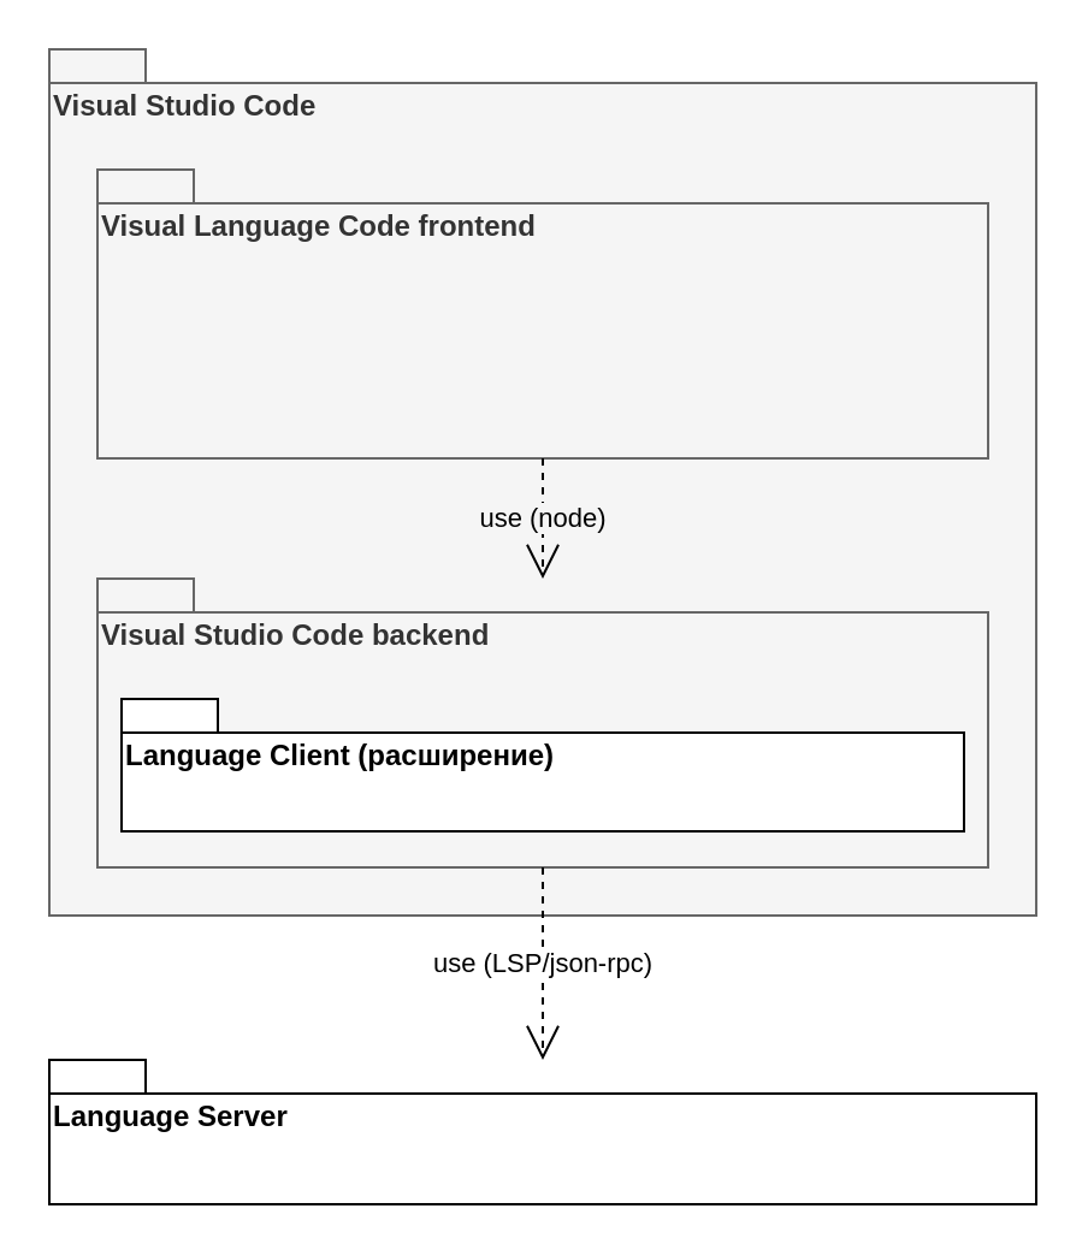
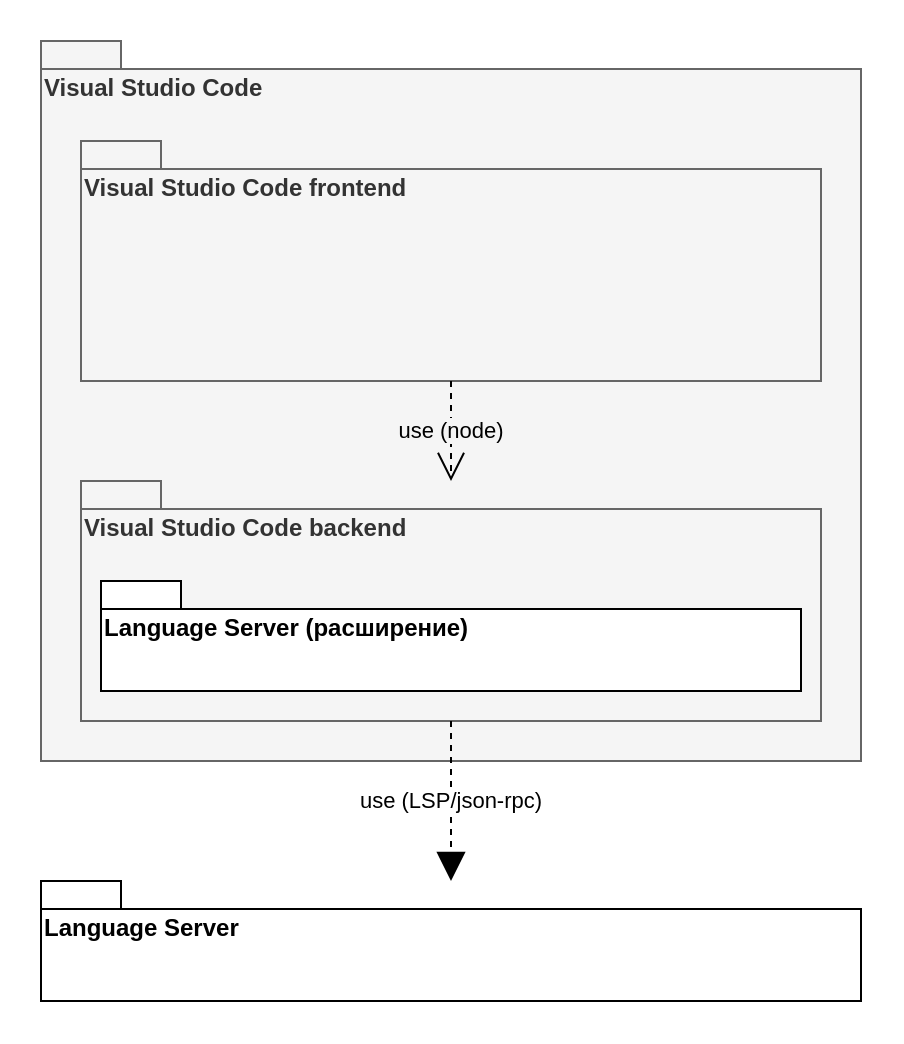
- <mxCell id="3" value="Visual Language Code frontend" style="shape=folder;fontStyle=1;spacingTop=10;tabWidth=40;tabHeight=14;tabPosition=left;html=1;verticalAlign=top;align=left;fillColor=#f5f5f5;fontColor=#333333;strokeColor=#666666;" vertex="1" parent="1"><mxGeometry x="40" y="70" width="370" height="120" as="geometry" /></mxCell>
+ <mxCell id="3" value="Visual Studio Code frontend" style="shape=folder;fontStyle=1;spacingTop=10;tabWidth=40;tabHeight=14;tabPosition=left;html=1;verticalAlign=top;align=left;fillColor=#f5f5f5;fontColor=#333333;strokeColor=#666666;" vertex="1" parent="1"><mxGeometry x="40" y="70" width="370" height="120" as="geometry" /></mxCell>
- <mxCell id="5" value="Language Client (расширение)" style="shape=folder;fontStyle=1;spacingTop=10;tabWidth=40;tabHeight=14;tabPosition=left;html=1;verticalAlign=top;align=left;" vertex="1" parent="1"><mxGeometry x="50" y="290" width="350" height="55" as="geometry" /></mxCell>
+ <mxCell id="5" value="Language Server (расширение)" style="shape=folder;fontStyle=1;spacingTop=10;tabWidth=40;tabHeight=14;tabPosition=left;html=1;verticalAlign=top;align=left;" vertex="1" parent="1"><mxGeometry x="50" y="290" width="350" height="55" as="geometry" /></mxCell>
- <mxCell id="7" value="use (LSP/json-rpc)" style="endArrow=open;endSize=12;dashed=1;html=1;" edge="1" parent="1" source="4" target="6"><mxGeometry width="160" relative="1" as="geometry"><mxPoint x="100" y="400" as="sourcePoint" /><mxPoint x="260" y="400" as="targetPoint" /></mxGeometry></mxCell>
+ <mxCell id="7" value="use (LSP/json-rpc)" style="endArrow=block;endSize=12;dashed=1;html=1;" edge="1" parent="1" source="4" target="6"><mxGeometry width="160" relative="1" as="geometry"><mxPoint x="100" y="400" as="sourcePoint" /><mxPoint x="260" y="400" as="targetPoint" /></mxGeometry></mxCell>
